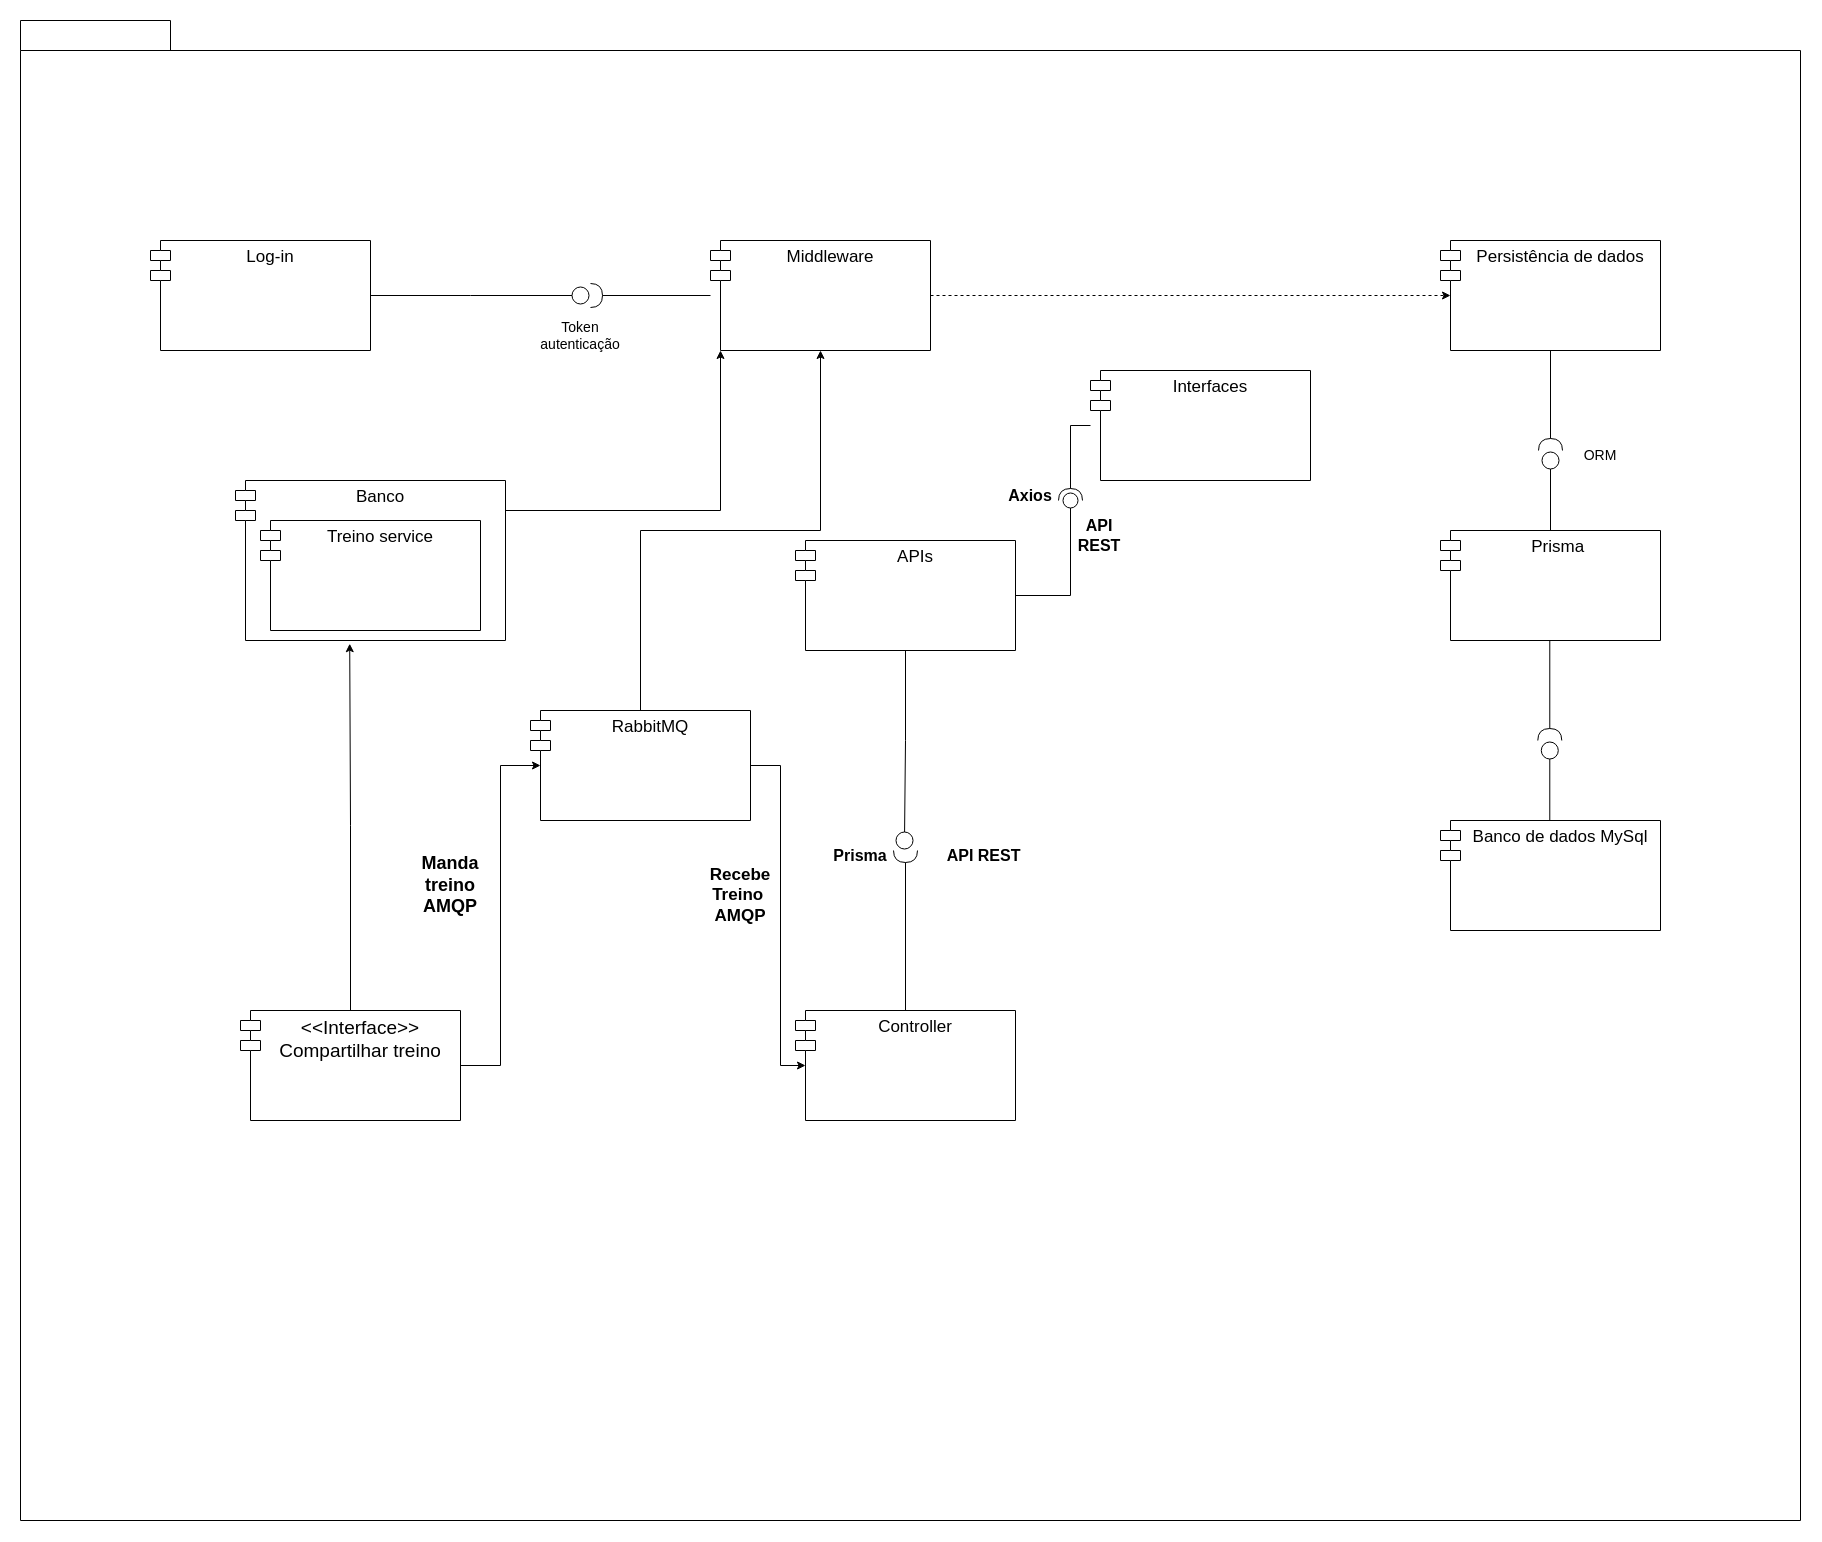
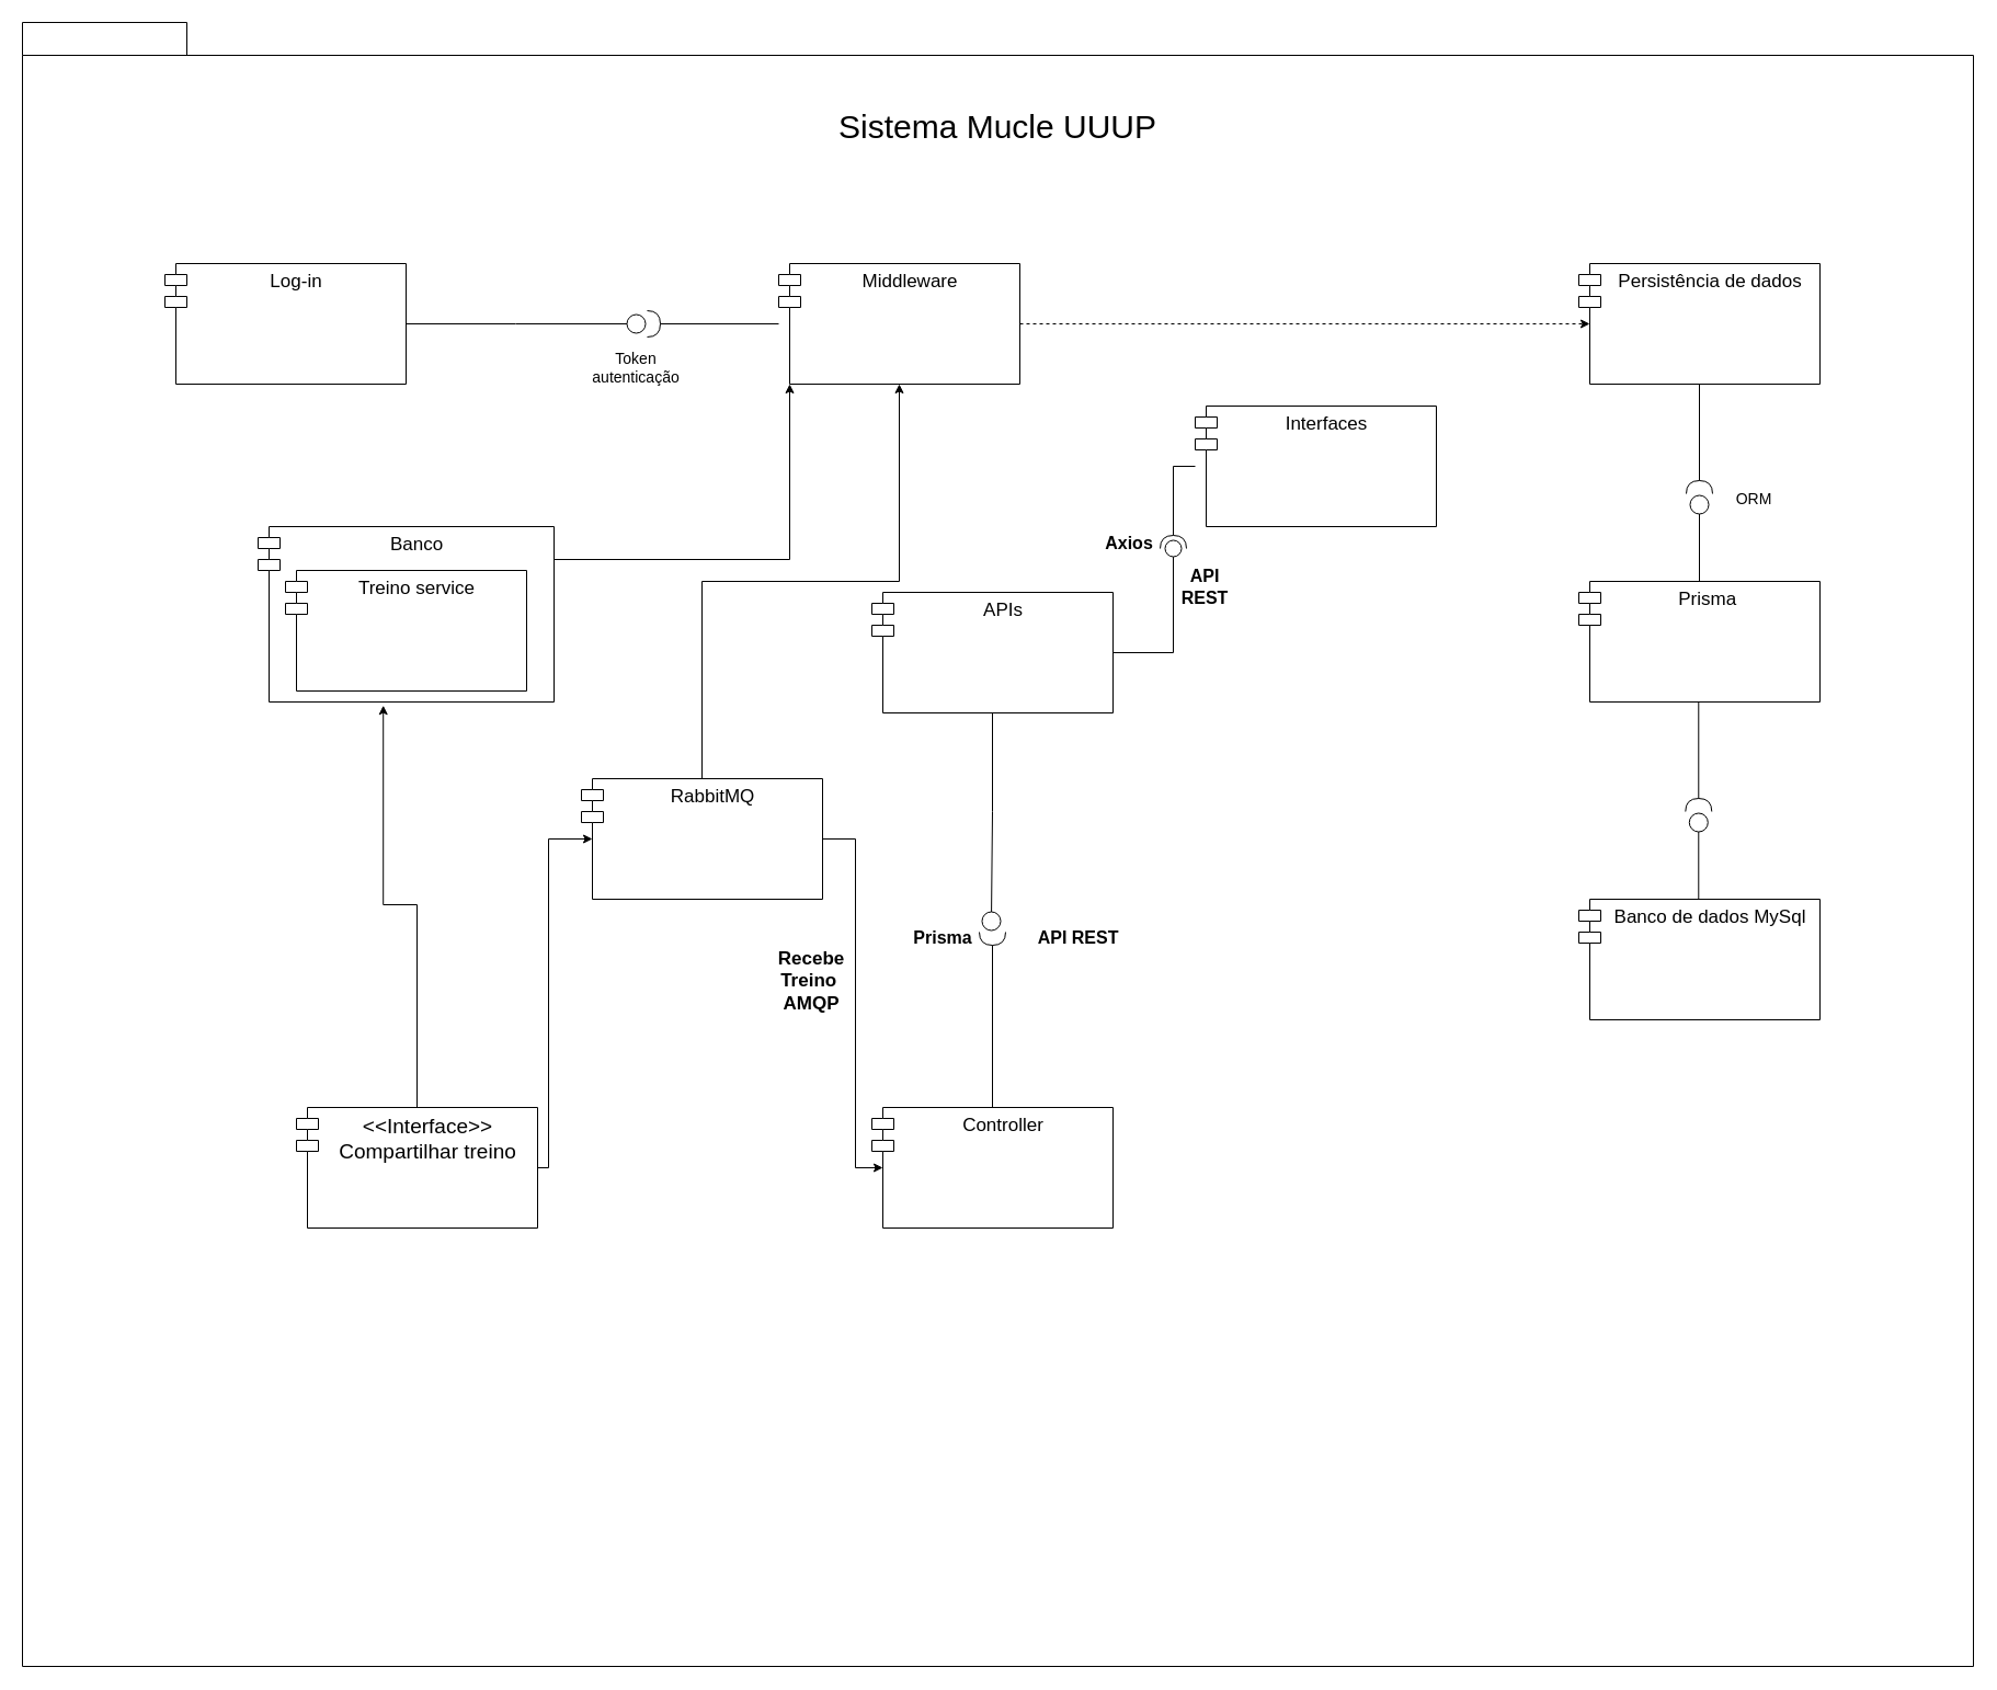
+ <mxCell id="3" value="&lt;font style=&quot;font-size: 30px;&quot;&gt;Sistema Mucle UUUP&lt;/font&gt;" style="text;html=1;align=center;verticalAlign=middle;whiteSpace=wrap;rounded=0;" vertex="1" parent="1"><mxGeometry x="751.25" y="100" width="317.5" height="30" as="geometry" /></mxCell>
- <mxCell id="27" value="&lt;font style=&quot;font-size: 18px;&quot;&gt;&lt;b&gt;Manda treino AMQP&lt;/b&gt;&lt;/font&gt;" style="text;html=1;align=center;verticalAlign=middle;whiteSpace=wrap;rounded=0;" vertex="1" parent="1"><mxGeometry x="420" y="870" width="60" height="30" as="geometry" /></mxCell>
- <mxCell id="22" value="&lt;div&gt;&lt;font style=&quot;font-size: 19px;&quot;&gt;&amp;lt;&amp;lt;Interface&amp;gt;&amp;gt;&lt;/font&gt;&lt;/div&gt;&lt;span style=&quot;font-size: 19px;&quot;&gt;Compartilhar treino&lt;/span&gt;" style="shape=module;align=left;spacingLeft=20;align=center;verticalAlign=top;whiteSpace=wrap;html=1;" vertex="1" parent="1"><mxGeometry x="240" y="1010" width="220" height="110" as="geometry" /></mxCell>
+ <mxCell id="22" value="&lt;div&gt;&lt;font style=&quot;font-size: 19px;&quot;&gt;&amp;lt;&amp;lt;Interface&amp;gt;&amp;gt;&lt;/font&gt;&lt;/div&gt;&lt;span style=&quot;font-size: 19px;&quot;&gt;Compartilhar treino&lt;/span&gt;" style="shape=module;align=left;spacingLeft=20;align=center;verticalAlign=top;whiteSpace=wrap;html=1;" vertex="1" parent="1"><mxGeometry x="270" y="1010" width="220" height="110" as="geometry" /></mxCell>
